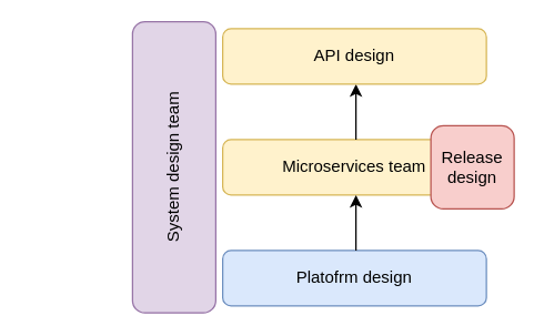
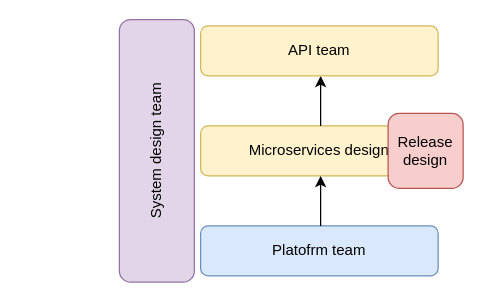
- <mxCell id="8" value="API design" style="rounded=1;whiteSpace=wrap;html=1;fillColor=#fff2cc;strokeColor=#d6b656;" vertex="1" parent="1"><mxGeometry x="160" y="20" width="190" height="40" as="geometry" /></mxCell>
+ <mxCell id="8" value="API team" style="rounded=1;whiteSpace=wrap;html=1;fillColor=#fff2cc;strokeColor=#d6b656;" vertex="1" parent="1"><mxGeometry x="160" y="20" width="190" height="40" as="geometry" /></mxCell>
- <mxCell id="2" value="Microservices team" style="rounded=1;whiteSpace=wrap;html=1;fillColor=#fff2cc;strokeColor=#d6b656;" vertex="1" parent="1"><mxGeometry x="160" y="100" width="190" height="40" as="geometry" /></mxCell>
+ <mxCell id="2" value="Microservices design" style="rounded=1;whiteSpace=wrap;html=1;fillColor=#fff2cc;strokeColor=#d6b656;" vertex="1" parent="1"><mxGeometry x="160" y="100" width="190" height="40" as="geometry" /></mxCell>
- <mxCell id="4" value="Platofrm design" style="rounded=1;whiteSpace=wrap;html=1;fillColor=#dae8fc;strokeColor=#6c8ebf;" vertex="1" parent="1"><mxGeometry x="160" y="180" width="190" height="40" as="geometry" /></mxCell>
+ <mxCell id="4" value="Platofrm team" style="rounded=1;whiteSpace=wrap;html=1;fillColor=#dae8fc;strokeColor=#6c8ebf;" vertex="1" parent="1"><mxGeometry x="160" y="180" width="190" height="40" as="geometry" /></mxCell>
